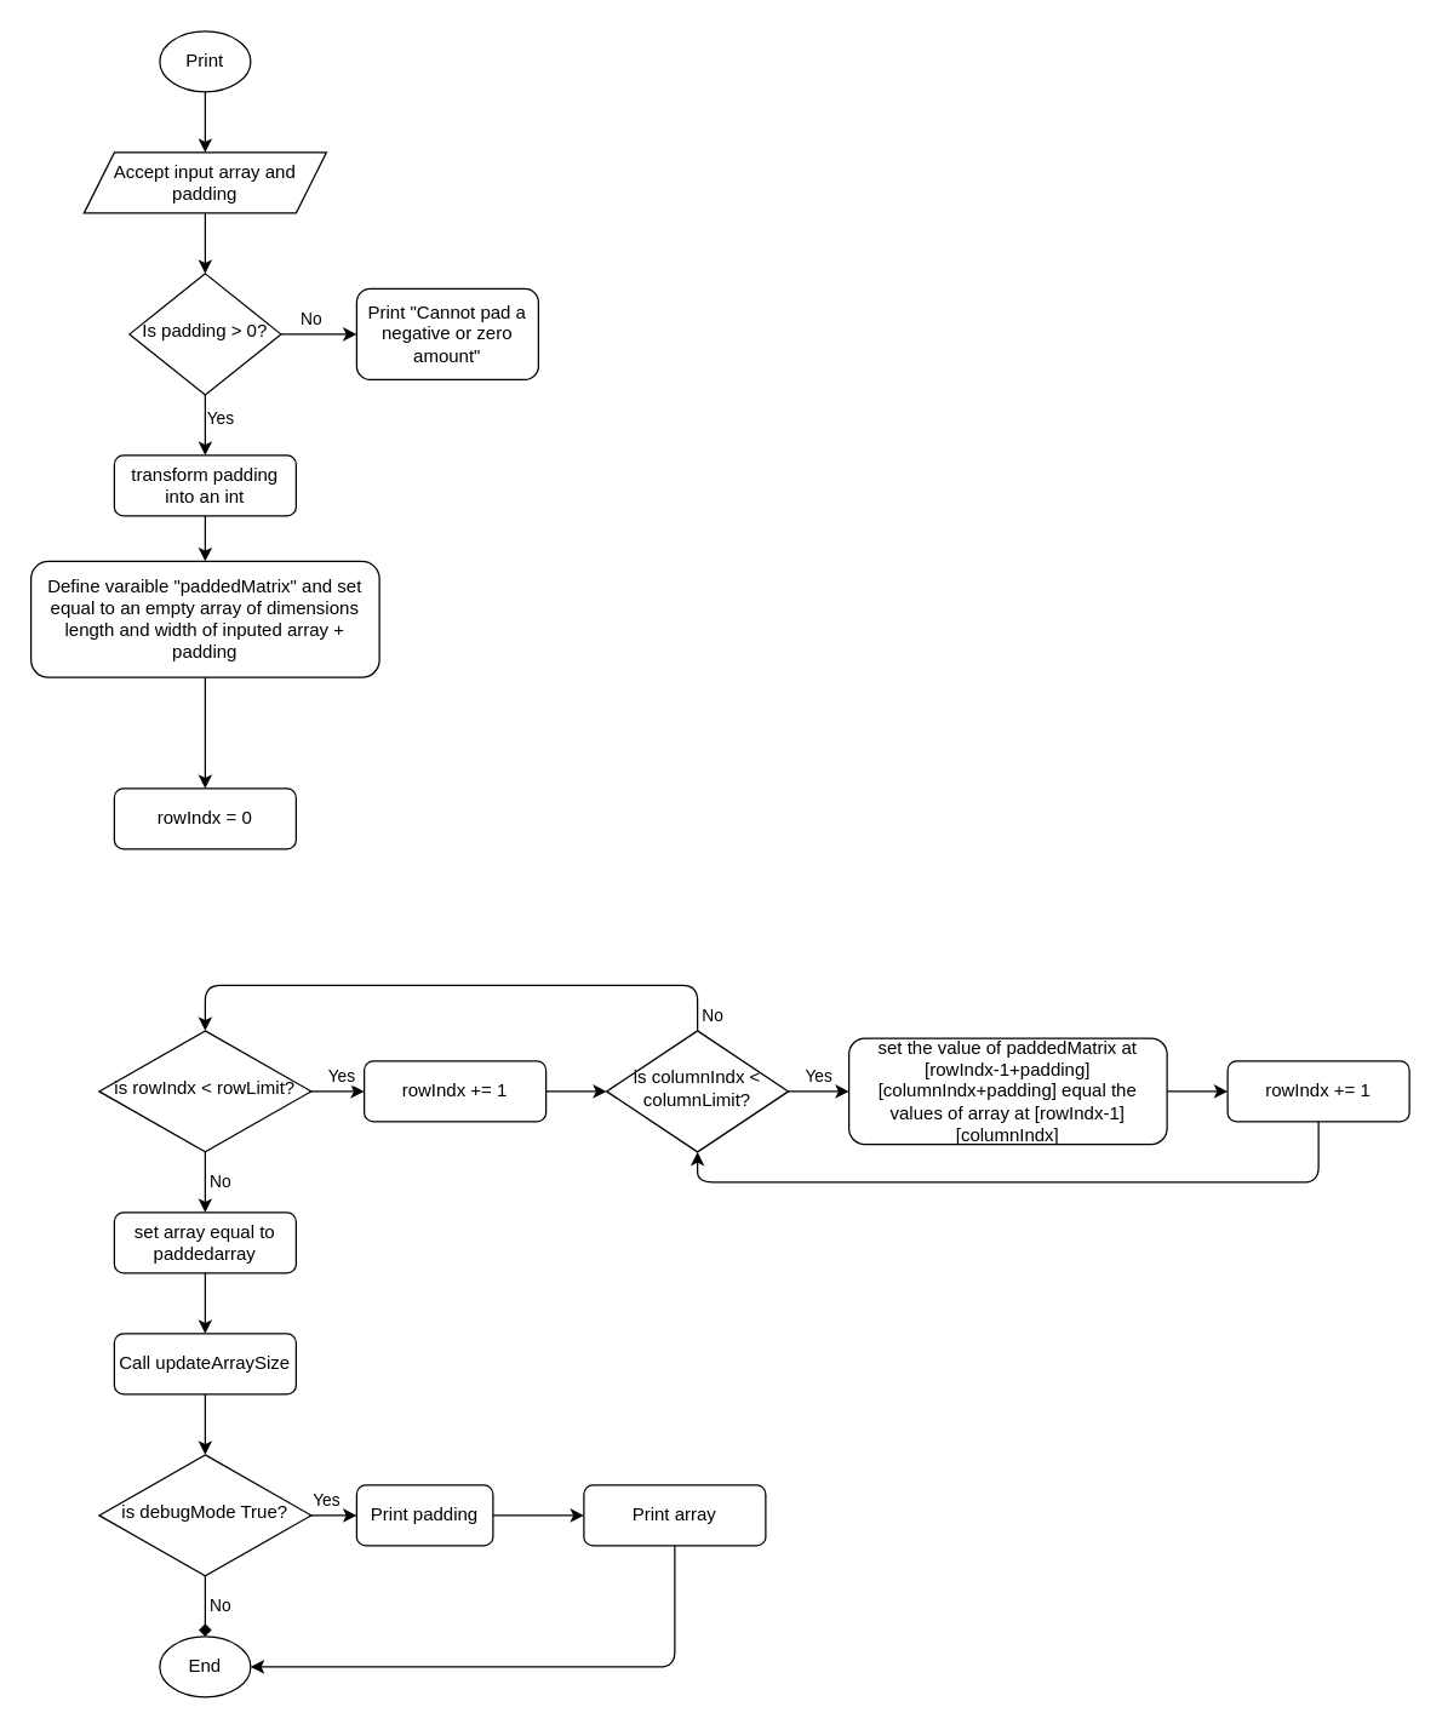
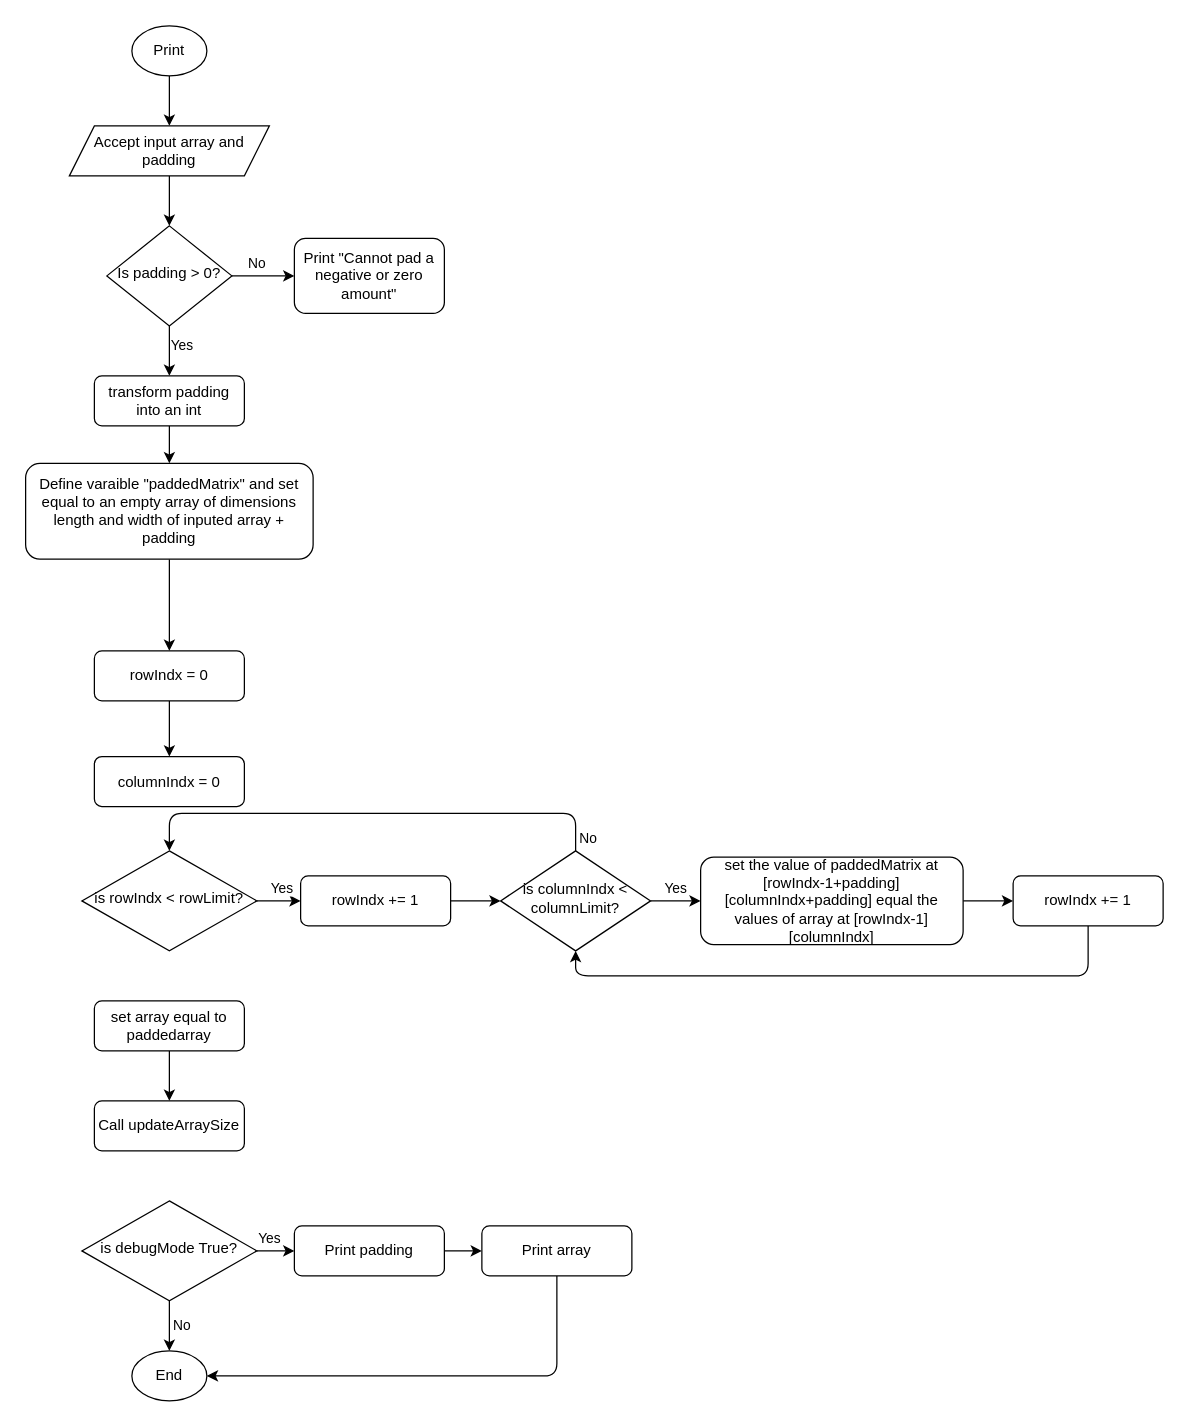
+ <mxCell id="14" value="" style="edgeStyle=orthogonalEdgeStyle;rounded=0;orthogonalLoop=1;jettySize=auto;html=1;" edge="1" parent="1" source="15" target="16"><mxGeometry relative="1" as="geometry" /></mxCell>
+ <mxCell id="16" value="columnIndx = 0" style="rounded=1;whiteSpace=wrap;html=1;fontSize=12;glass=0;strokeWidth=1;shadow=0;" vertex="1" parent="1"><mxGeometry x="75" y="604.5" width="120" height="40" as="geometry" /></mxCell>
- <mxCell id="18" value="No" style="edgeStyle=orthogonalEdgeStyle;rounded=0;orthogonalLoop=1;jettySize=auto;html=1;" edge="1" parent="1" source="19" target="21"><mxGeometry y="10" relative="1" as="geometry"><mxPoint as="offset" /></mxGeometry></mxCell>
- <mxCell id="31" value="" style="edgeStyle=orthogonalEdgeStyle;rounded=0;orthogonalLoop=1;jettySize=auto;html=1;" edge="1" parent="1" source="32" target="35"><mxGeometry relative="1" as="geometry" /></mxCell>
- <mxCell id="38" value="Print padding" style="rounded=1;whiteSpace=wrap;html=1;fontSize=12;glass=0;strokeWidth=1;shadow=0;" vertex="1" parent="1"><mxGeometry x="235" y="980" width="90" height="40" as="geometry" /></mxCell>
+ <mxCell id="38" value="Print padding" style="rounded=1;whiteSpace=wrap;html=1;fontSize=12;glass=0;strokeWidth=1;shadow=0;" vertex="1" parent="1"><mxGeometry x="235" y="980" width="120" height="40" as="geometry" /></mxCell>
- <mxCell id="33" value="No" style="edgeStyle=orthogonalEdgeStyle;rounded=0;orthogonalLoop=1;jettySize=auto;html=1;endArrow=diamond;" edge="1" parent="1" source="35" target="36"><mxGeometry y="10" relative="1" as="geometry"><mxPoint as="offset" /></mxGeometry></mxCell>
+ <mxCell id="33" value="No" style="edgeStyle=orthogonalEdgeStyle;rounded=0;orthogonalLoop=1;jettySize=auto;html=1;" edge="1" parent="1" source="35" target="36"><mxGeometry y="10" relative="1" as="geometry"><mxPoint as="offset" /></mxGeometry></mxCell>
